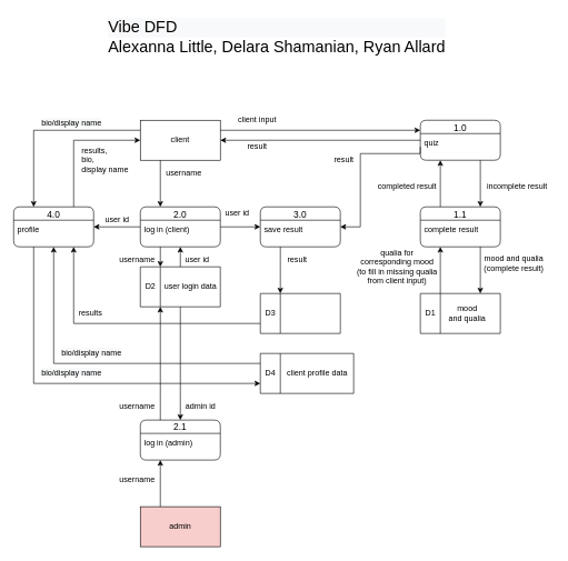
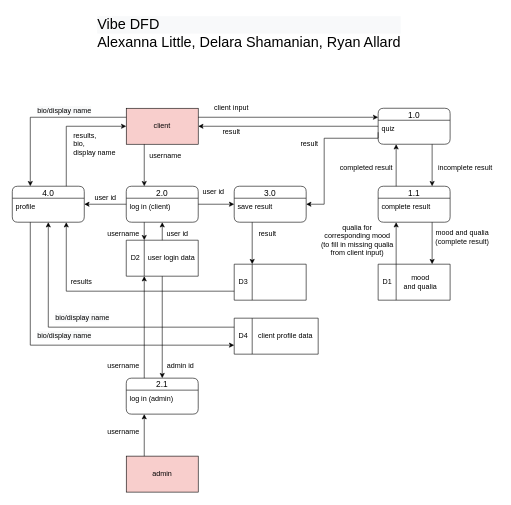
- <mxCell id="4" value="client" style="rounded=0;whiteSpace=wrap;html=1;strokeWidth=1;" parent="1" vertex="1"><mxGeometry x="210" y="180" width="120" height="60" as="geometry" /></mxCell>
+ <mxCell id="4" value="client" style="rounded=0;whiteSpace=wrap;html=1;strokeWidth=1;fillColor=#f8cecc;" parent="1" vertex="1"><mxGeometry x="210" y="180" width="120" height="60" as="geometry" /></mxCell>
